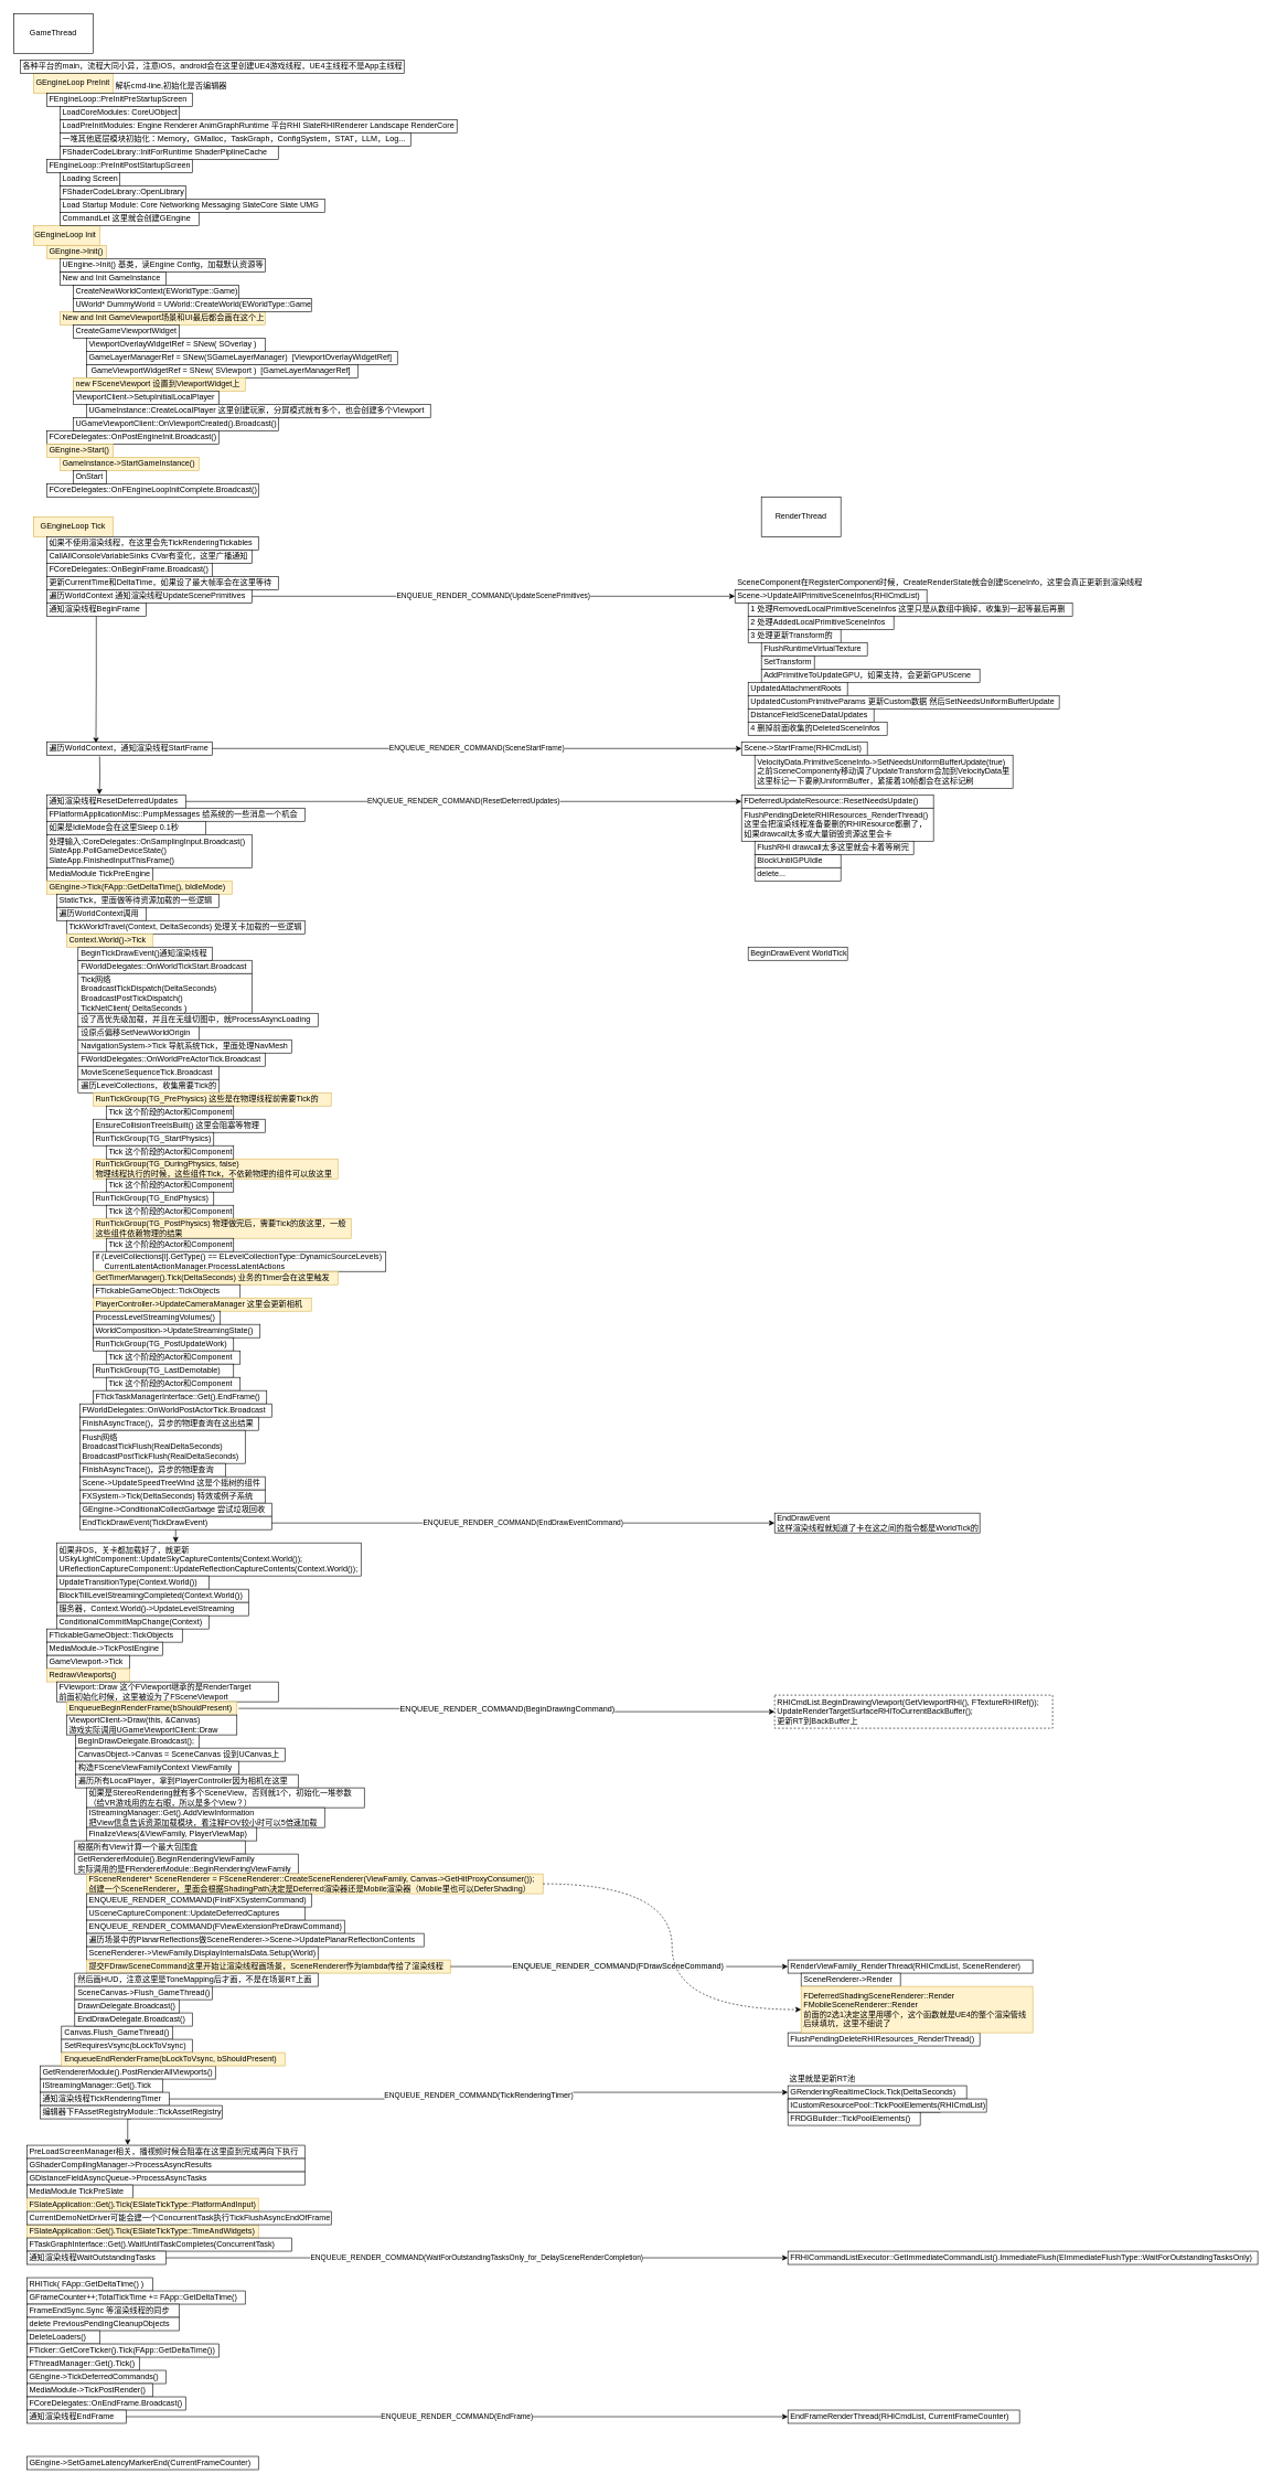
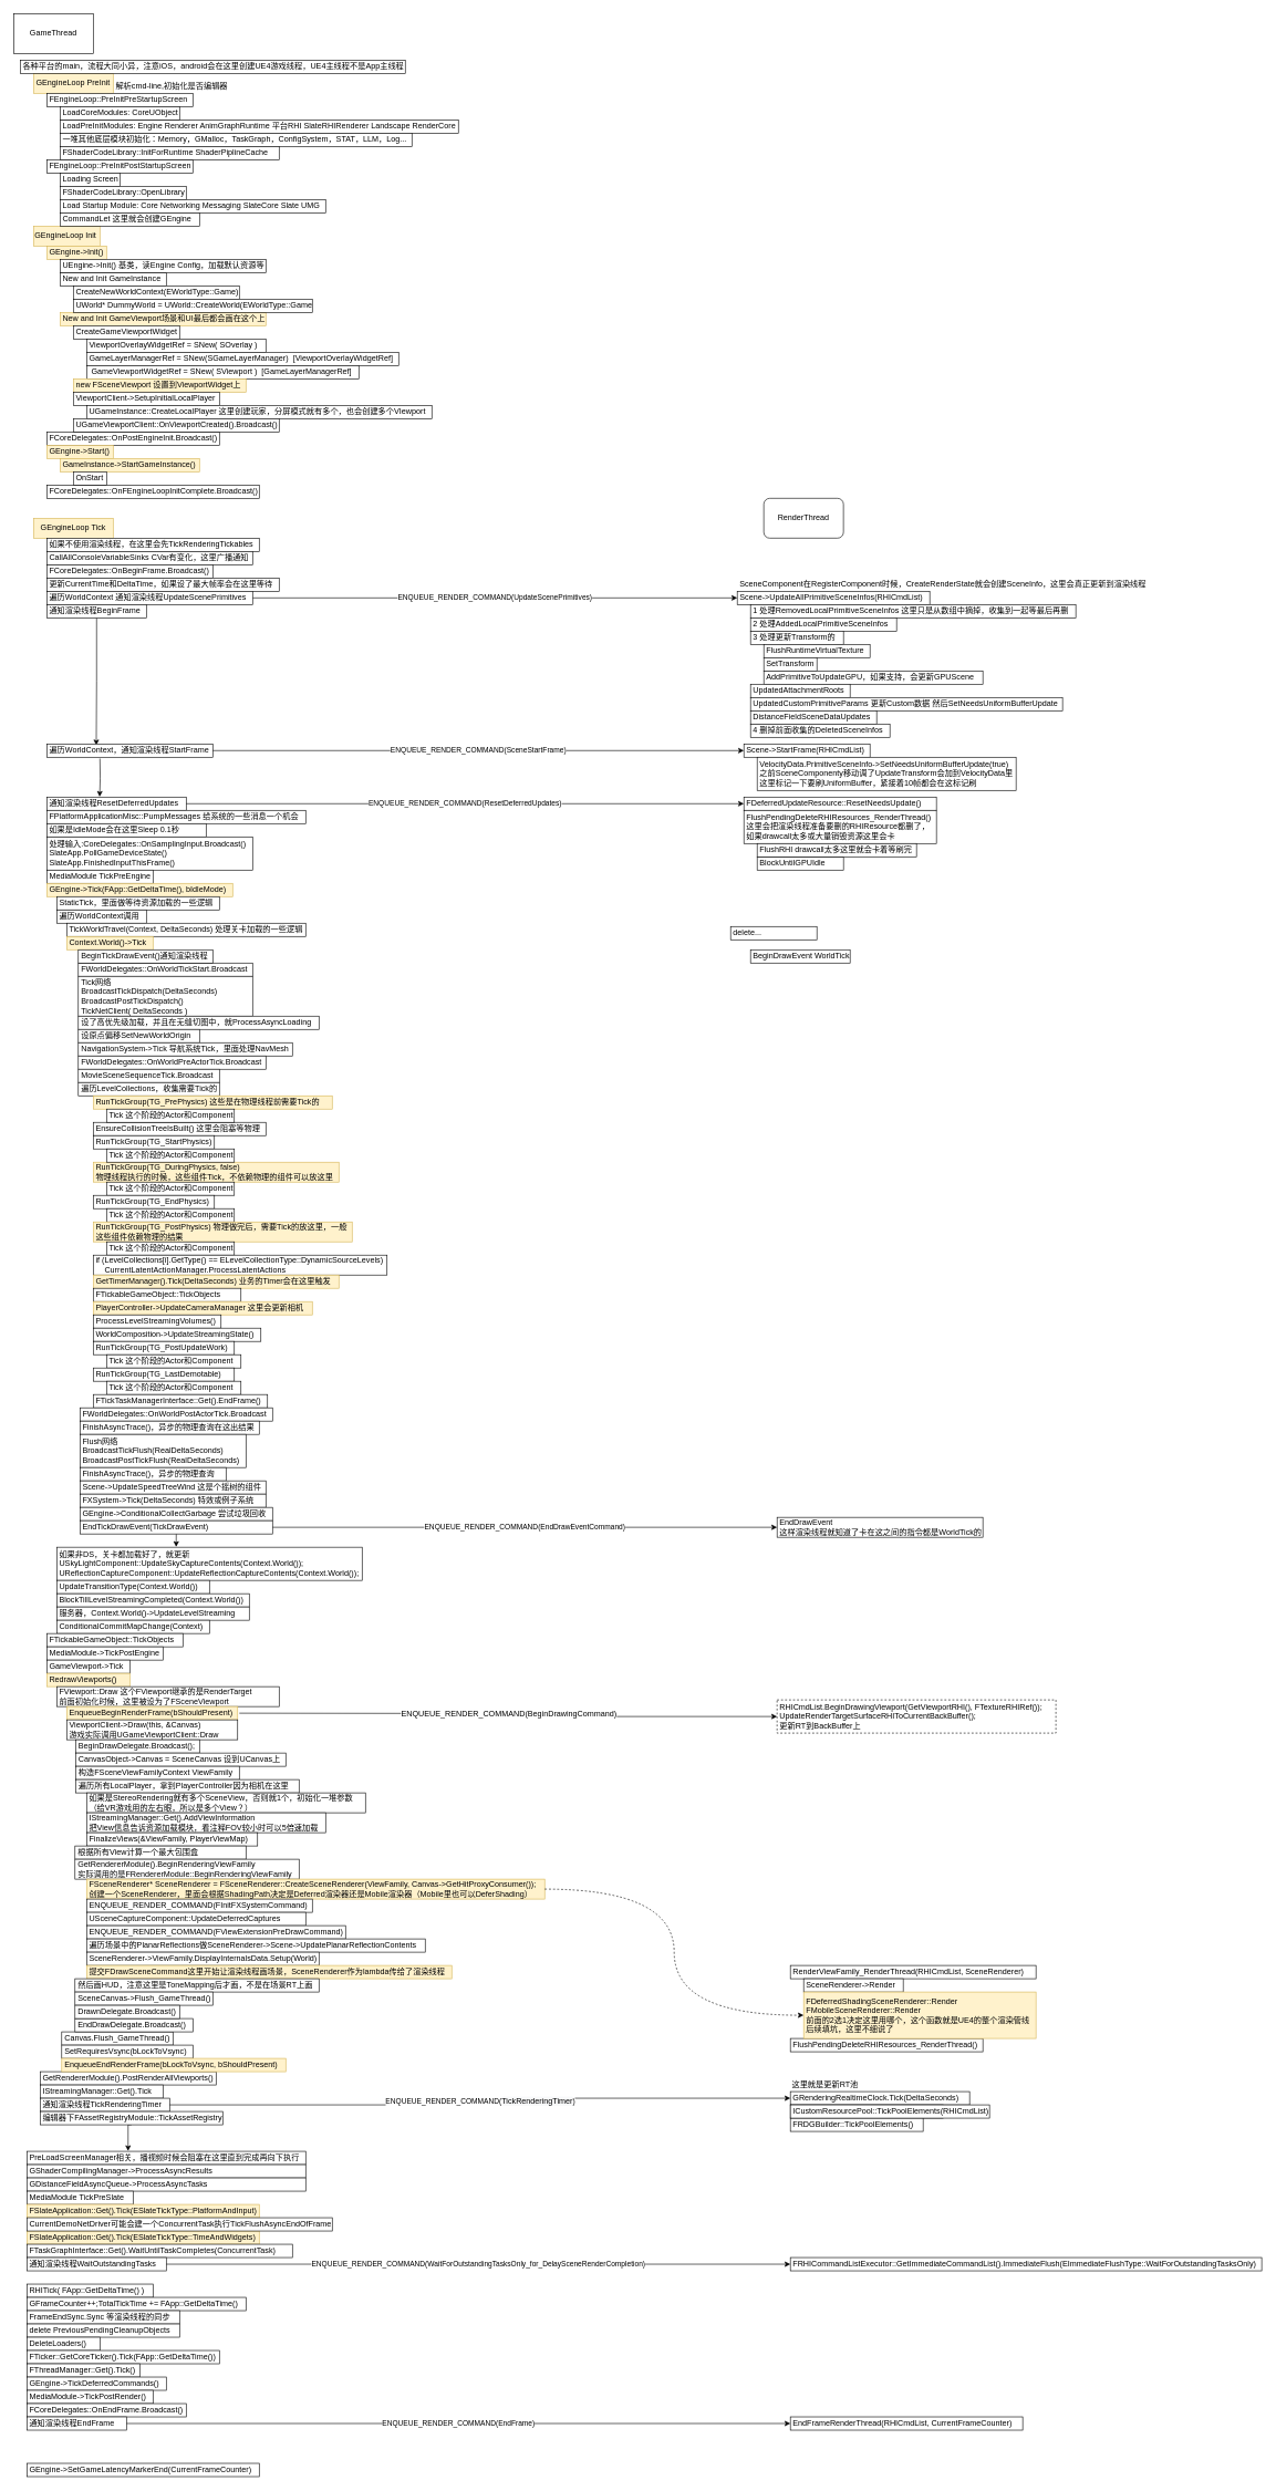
- <mxCell id="43" value="RenderThread" style="rounded=0;whiteSpace=wrap;html=1;verticalAlign=middle;align=center;" parent="1" vertex="1"><mxGeometry x="1150" y="750" width="120" height="60" as="geometry" /></mxCell>
+ <mxCell id="43" value="RenderThread" style="whiteSpace=wrap;html=1;verticalAlign=middle;align=center;rounded=1;" parent="1" vertex="1"><mxGeometry x="1150" y="750" width="120" height="60" as="geometry" /></mxCell>
- <mxCell id="163" value="delete..." style="rounded=0;whiteSpace=wrap;html=1;align=left;spacingLeft=2;verticalAlign=middle;" parent="1" vertex="1"><mxGeometry x="1140" y="1310" width="130" height="20" as="geometry" /></mxCell>
+ <mxCell id="163" value="delete..." style="rounded=0;whiteSpace=wrap;html=1;align=left;spacingLeft=2;verticalAlign=middle;" parent="1" vertex="1"><mxGeometry x="1100" y="1395" width="130" height="20" as="geometry" /></mxCell>
- <mxCell id="190" value="&lt;span style=&quot;font-size: 12px ; text-align: left ; background-color: rgb(248 , 249 , 250)&quot;&gt;ENQUEUE_RENDER_COMMAND(FDrawSceneCommand)&amp;nbsp;&lt;/span&gt;" style="edgeStyle=orthogonalEdgeStyle;rounded=0;orthogonalLoop=1;jettySize=auto;html=1;exitX=1;exitY=0.5;exitDx=0;exitDy=0;entryX=0;entryY=0.5;entryDx=0;entryDy=0;" parent="1" source="188" target="189" edge="1"><mxGeometry relative="1" as="geometry"><mxPoint x="620" y="2970" as="sourcePoint" /><mxPoint x="1170" y="2600" as="targetPoint" /></mxGeometry></mxCell>
